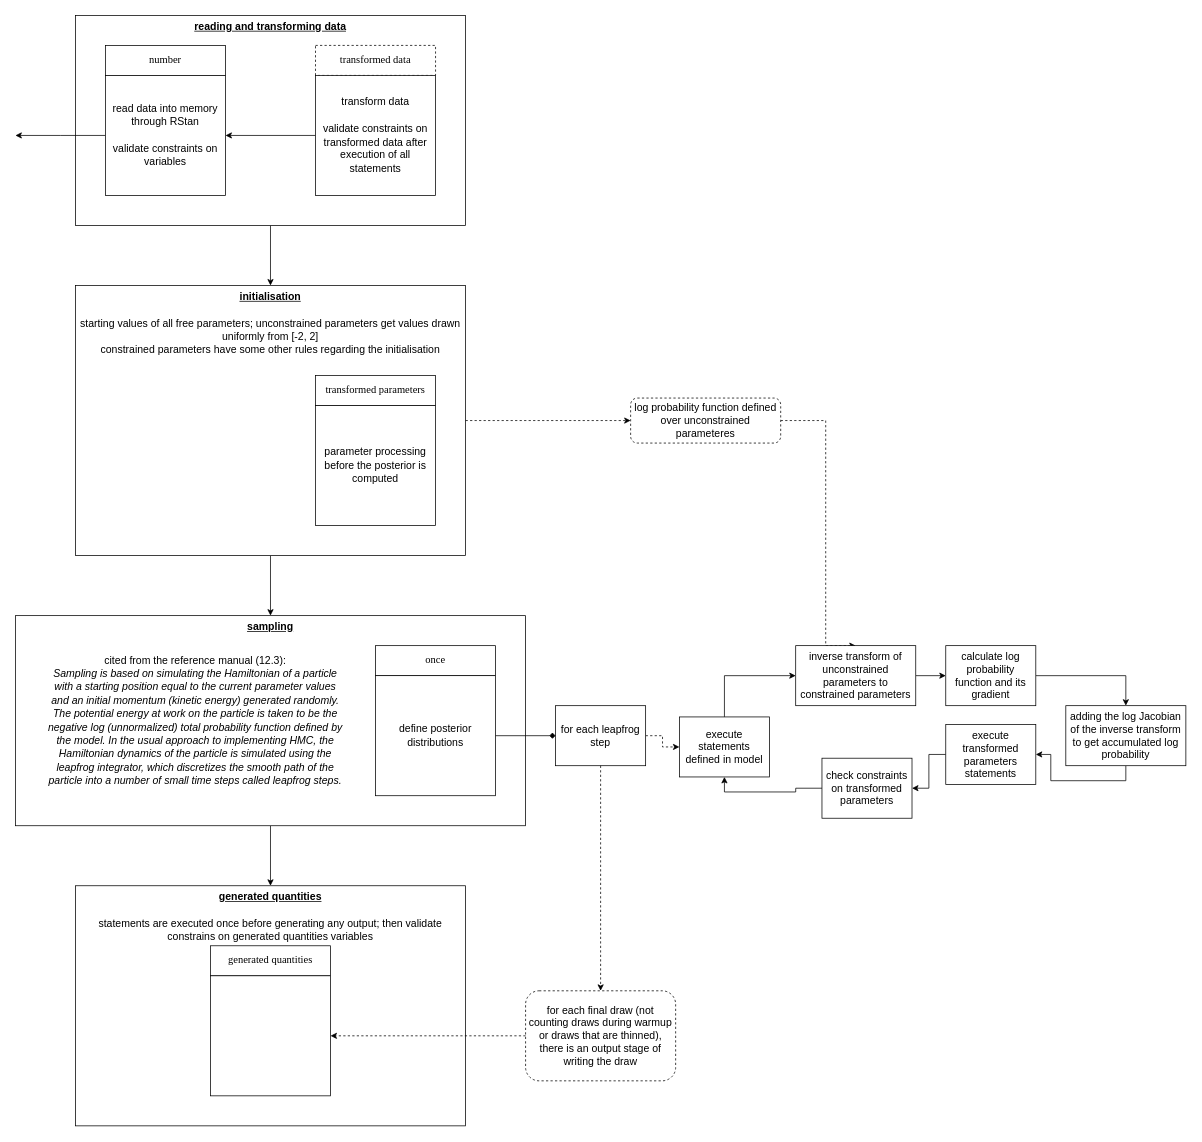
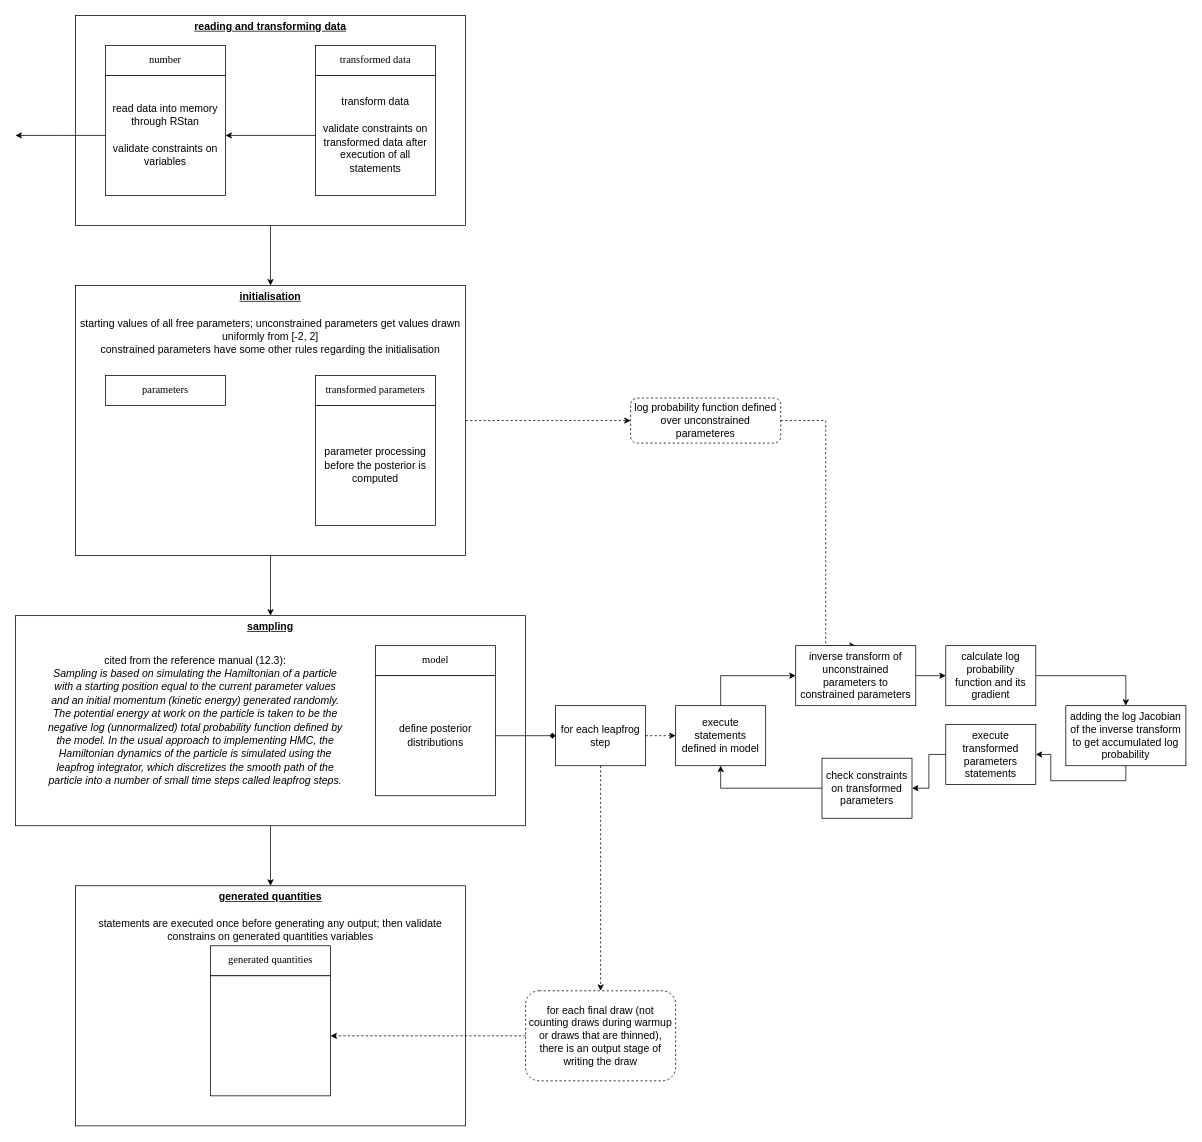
- <mxCell id="7" value="transformed data" style="rounded=0;whiteSpace=wrap;html=1;fontFamily=Lucida Console;fontSize=14;dashed=1;" vertex="1" parent="1"><mxGeometry x="420" y="60" width="160" height="40" as="geometry" /></mxCell>
+ <mxCell id="7" value="transformed data" style="rounded=0;whiteSpace=wrap;html=1;fontFamily=Lucida Console;fontSize=14;" vertex="1" parent="1"><mxGeometry x="420" y="60" width="160" height="40" as="geometry" /></mxCell>
+ <mxCell id="29" value="parameters" style="rounded=0;whiteSpace=wrap;html=1;fontFamily=Lucida Console;fontSize=14;" vertex="1" parent="1"><mxGeometry x="140" y="500" width="160" height="40" as="geometry" /></mxCell>
- <mxCell id="36" value="once" style="rounded=0;whiteSpace=wrap;html=1;fontFamily=Lucida Console;fontSize=14;" vertex="1" parent="1"><mxGeometry x="500" y="860" width="160" height="40" as="geometry" /></mxCell>
+ <mxCell id="36" value="model" style="rounded=0;whiteSpace=wrap;html=1;fontFamily=Lucida Console;fontSize=14;" vertex="1" parent="1"><mxGeometry x="500" y="860" width="160" height="40" as="geometry" /></mxCell>
- <mxCell id="42" value="execute statements defined in model" style="rounded=0;whiteSpace=wrap;html=1;fontFamily=Helvetica;fontSize=14;spacingBottom=2;spacingLeft=2;spacingRight=2;spacingTop=2;" vertex="1" parent="1"><mxGeometry x="905" y="955" width="120" height="80" as="geometry" /></mxCell>
+ <mxCell id="42" value="execute statements defined in model" style="rounded=0;whiteSpace=wrap;html=1;fontFamily=Helvetica;fontSize=14;spacingBottom=2;spacingLeft=2;spacingRight=2;spacingTop=2;" vertex="1" parent="1"><mxGeometry x="900" y="940" width="120" height="80" as="geometry" /></mxCell>
